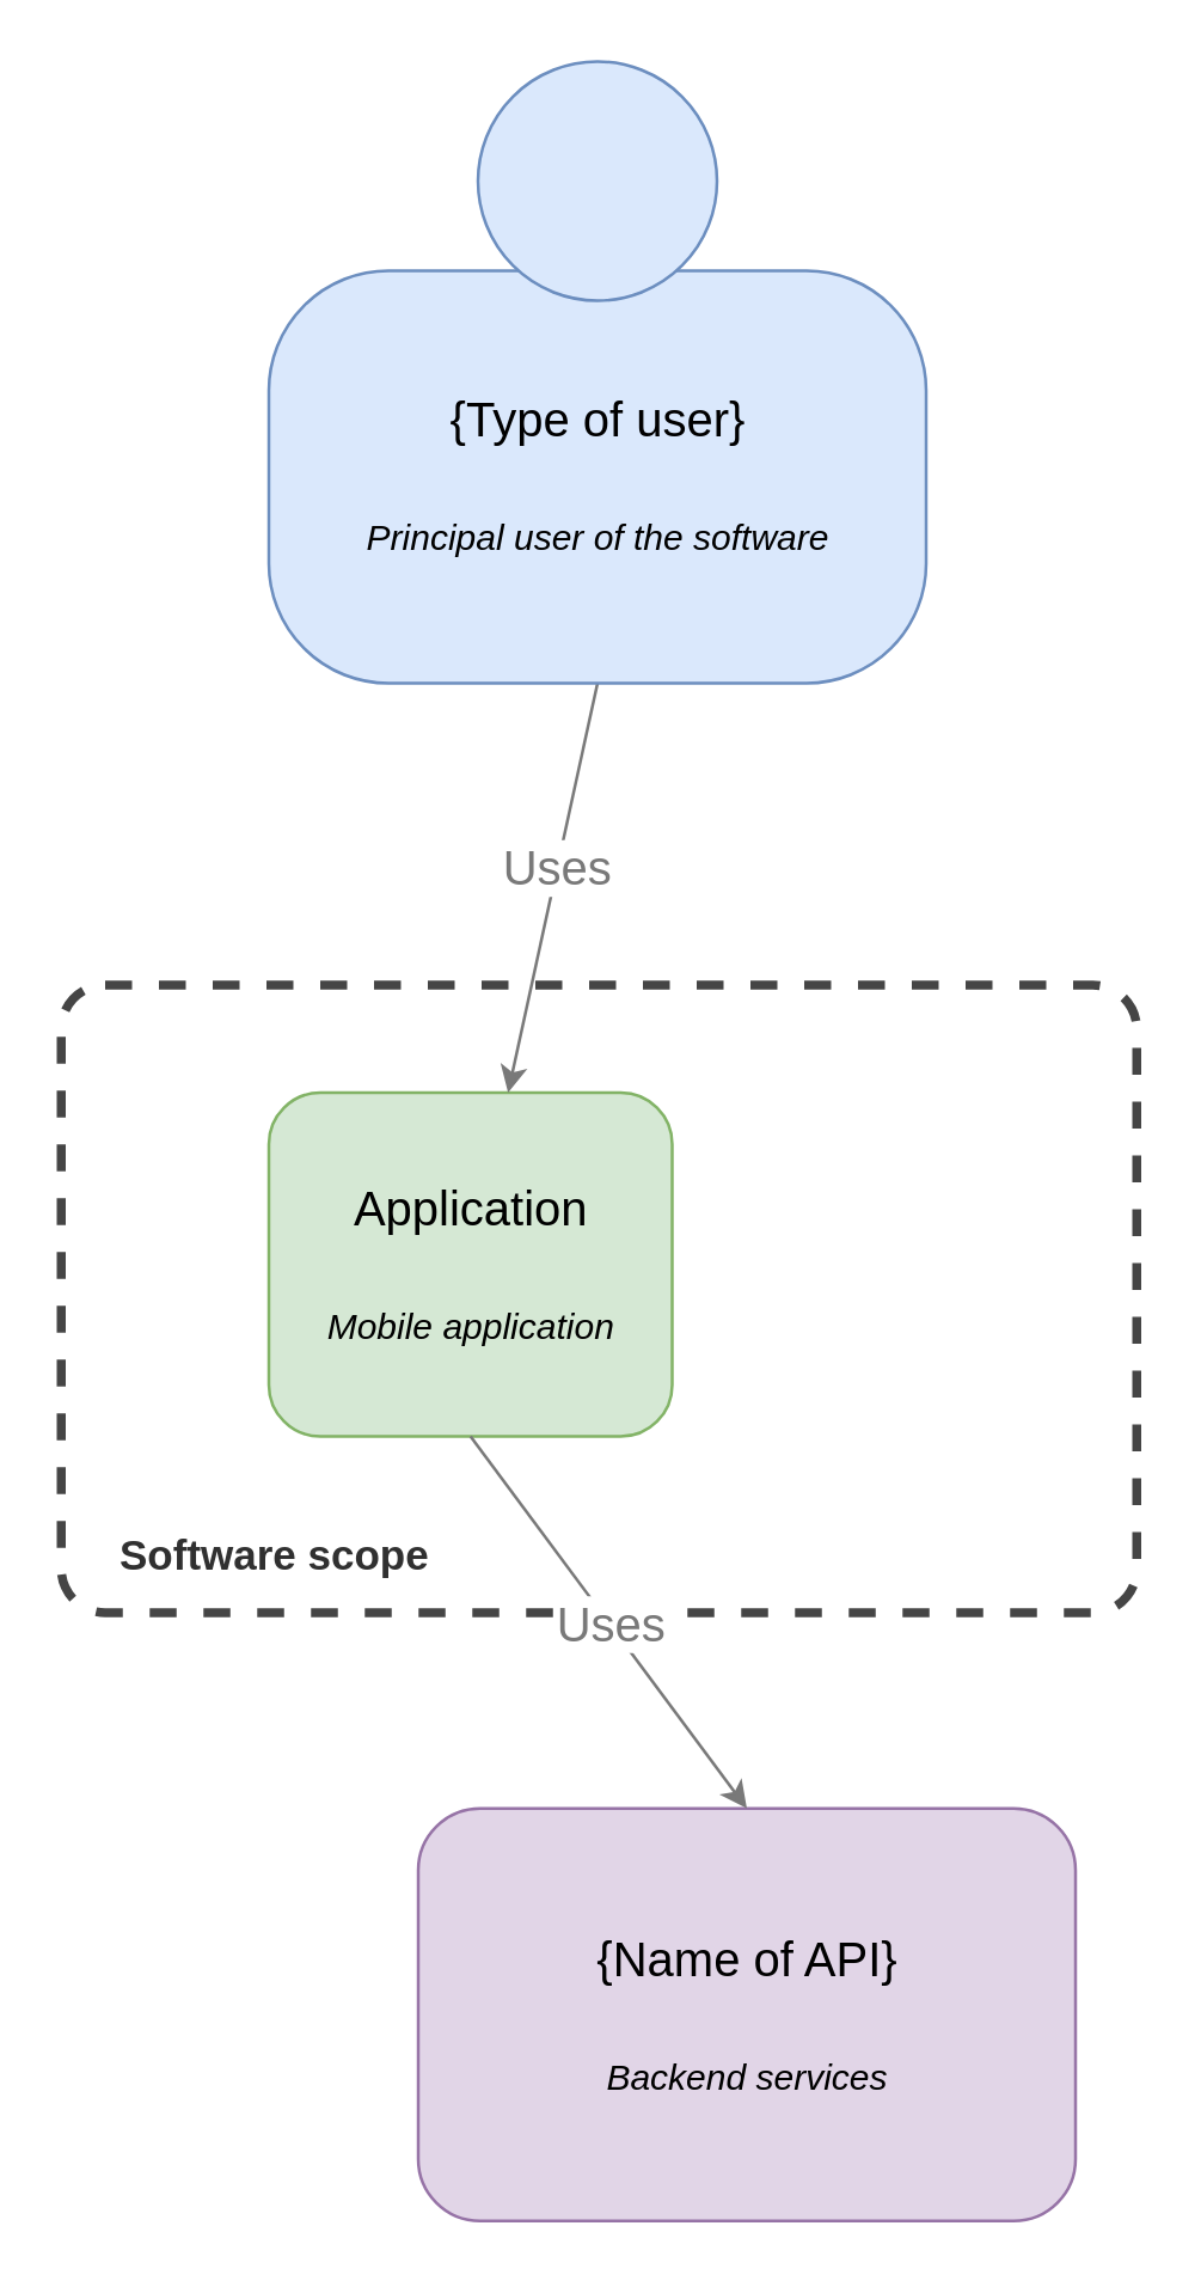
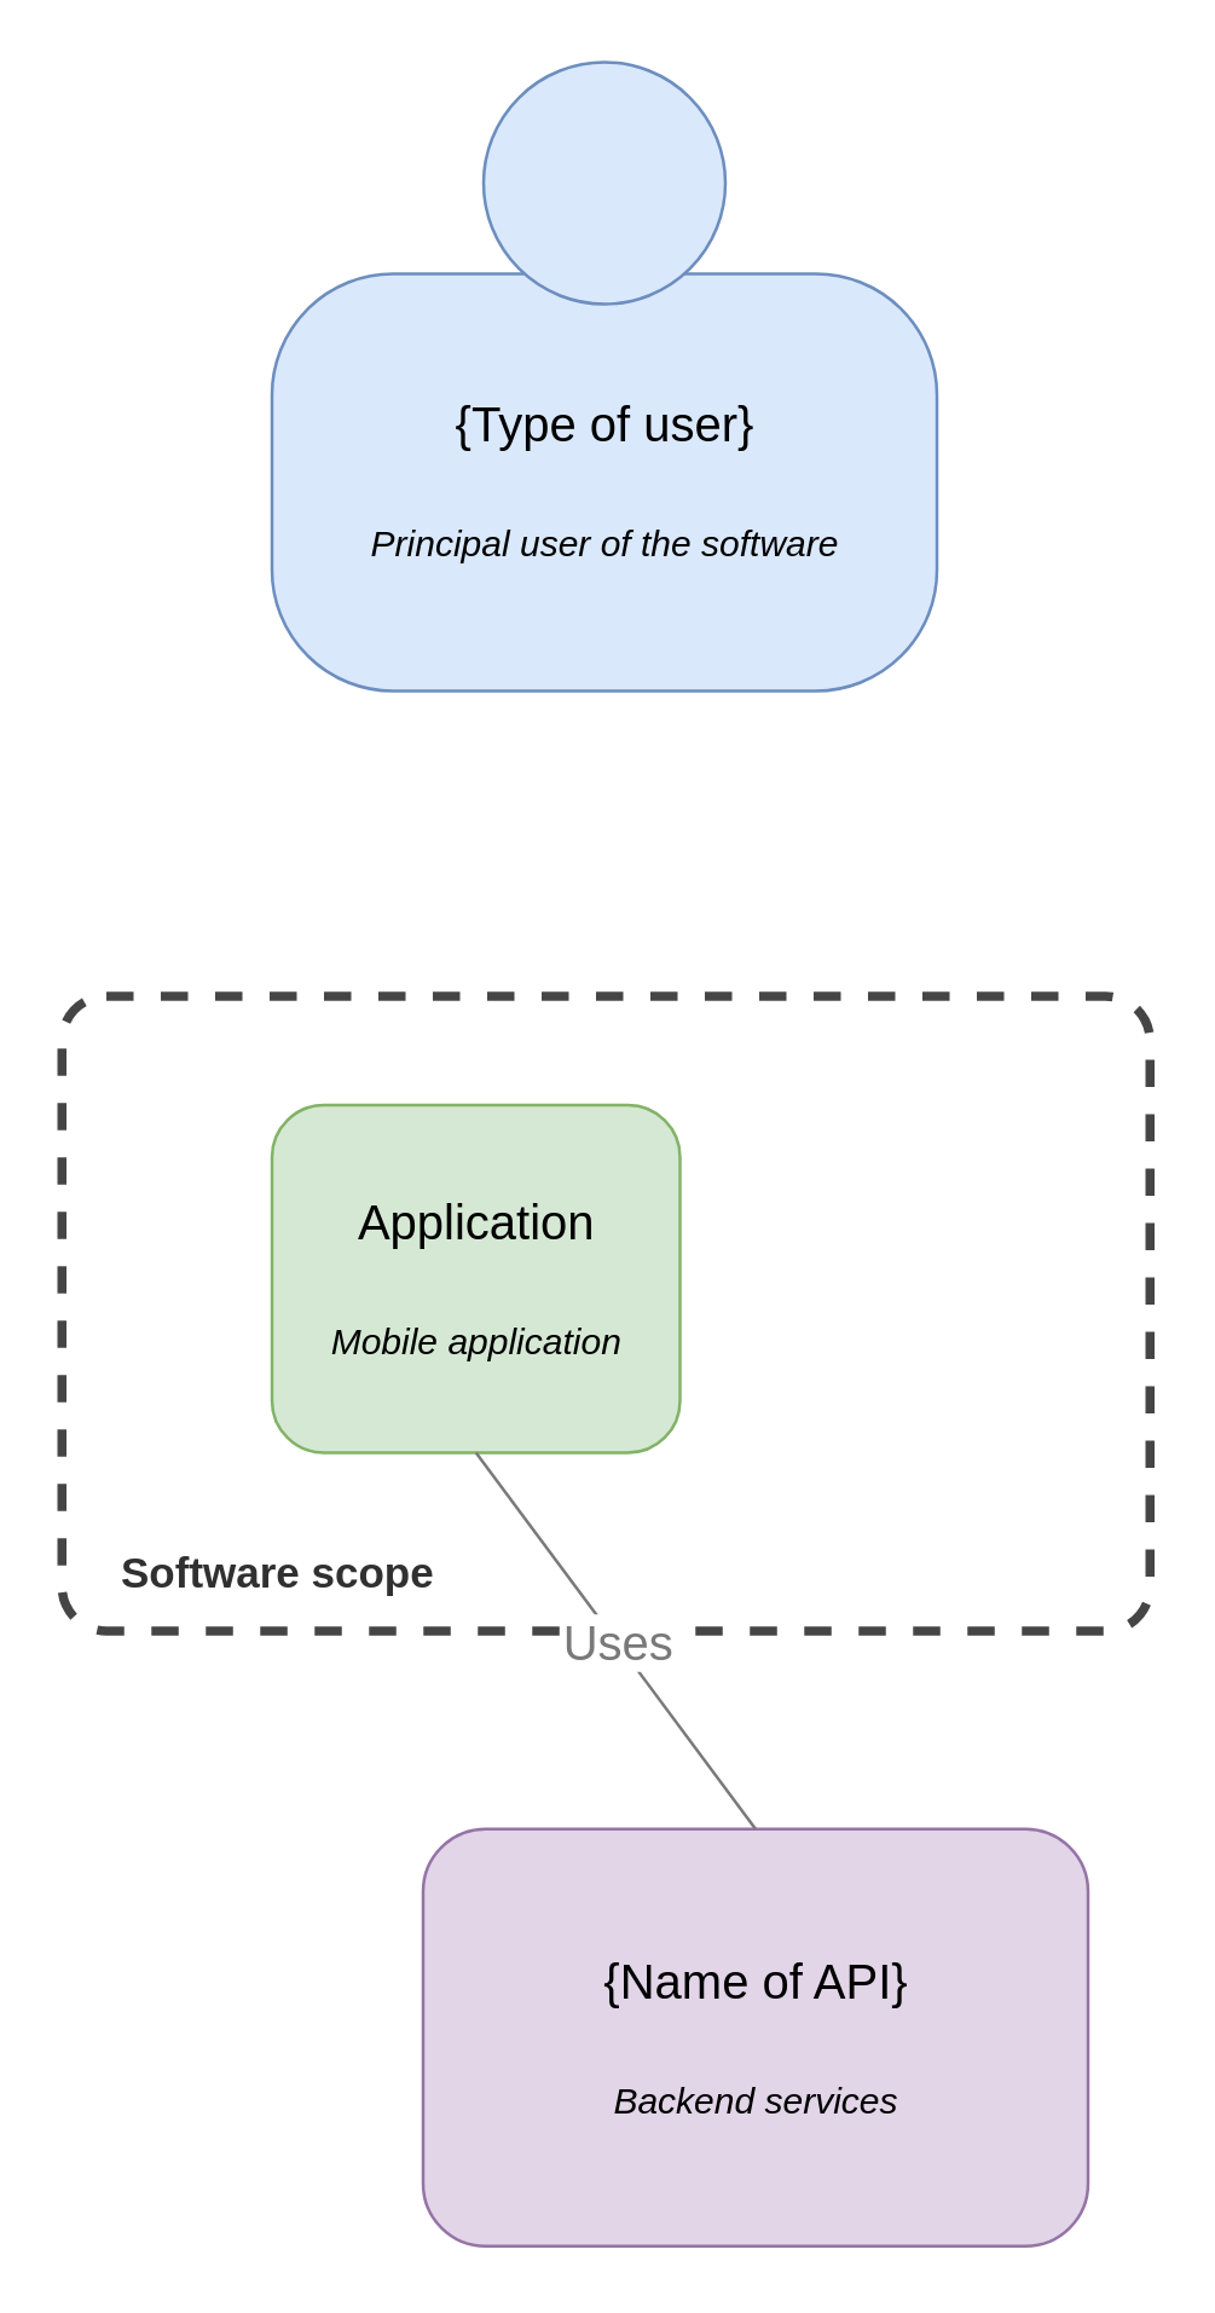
- <mxCell id="5" value="Uses" style="endArrow=classic;html=1;fontSize=16;fontColor=#797979;strokeColor=#797979;labelBackgroundColor=#ffffff;exitX=0.5;exitY=1;exitDx=0;exitDy=0;" parent="1" source="8" target="3" edge="1"><mxGeometry x="-0.095" width="50" height="50" relative="1" as="geometry"><mxPoint x="-120.5" y="364.5" as="sourcePoint" /><mxPoint x="-70.5" y="314.5" as="targetPoint" /><mxPoint as="offset" /></mxGeometry></mxCell>
- <mxCell id="6" value="Uses" style="endArrow=classic;html=1;fontSize=16;fontColor=#797979;strokeColor=#797979;labelBackgroundColor=#ffffff;exitX=0.5;exitY=1;exitDx=0;exitDy=0;entryX=0.5;entryY=0;entryDx=0;entryDy=0;" parent="1" source="3" target="4" edge="1"><mxGeometry x="0.015" width="50" height="50" relative="1" as="geometry"><mxPoint x="209.5" y="222.5" as="sourcePoint" /><mxPoint x="209.5" y="370.5" as="targetPoint" /><mxPoint as="offset" /></mxGeometry></mxCell>
+ <mxCell id="6" value="Uses" style="endArrow=none;html=1;fontSize=16;fontColor=#797979;strokeColor=#797979;labelBackgroundColor=#ffffff;exitX=0.5;exitY=1;exitDx=0;exitDy=0;entryX=0.5;entryY=0;entryDx=0;entryDy=0;" parent="1" source="3" target="4" edge="1"><mxGeometry x="0.015" width="50" height="50" relative="1" as="geometry"><mxPoint x="209.5" y="222.5" as="sourcePoint" /><mxPoint x="209.5" y="370.5" as="targetPoint" /><mxPoint as="offset" /></mxGeometry></mxCell>
